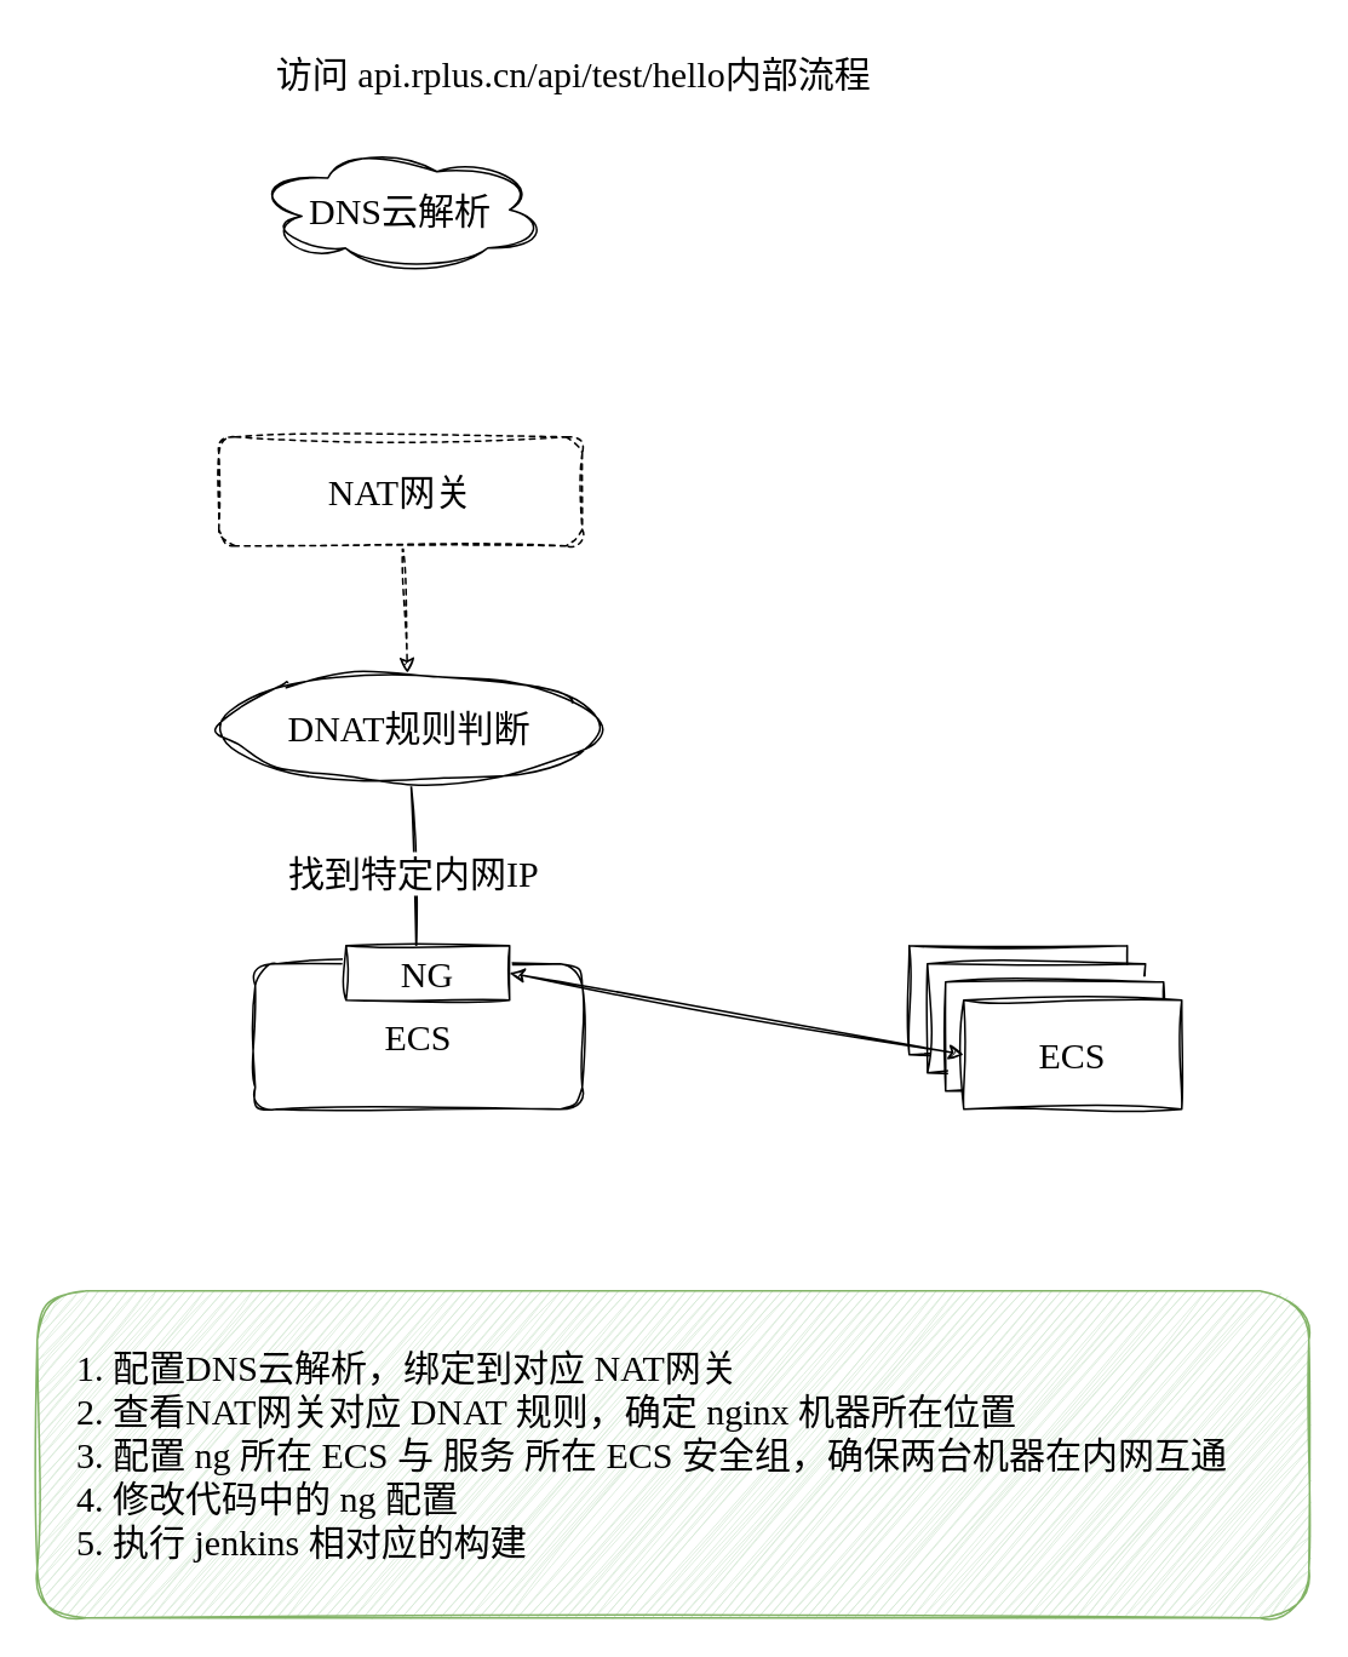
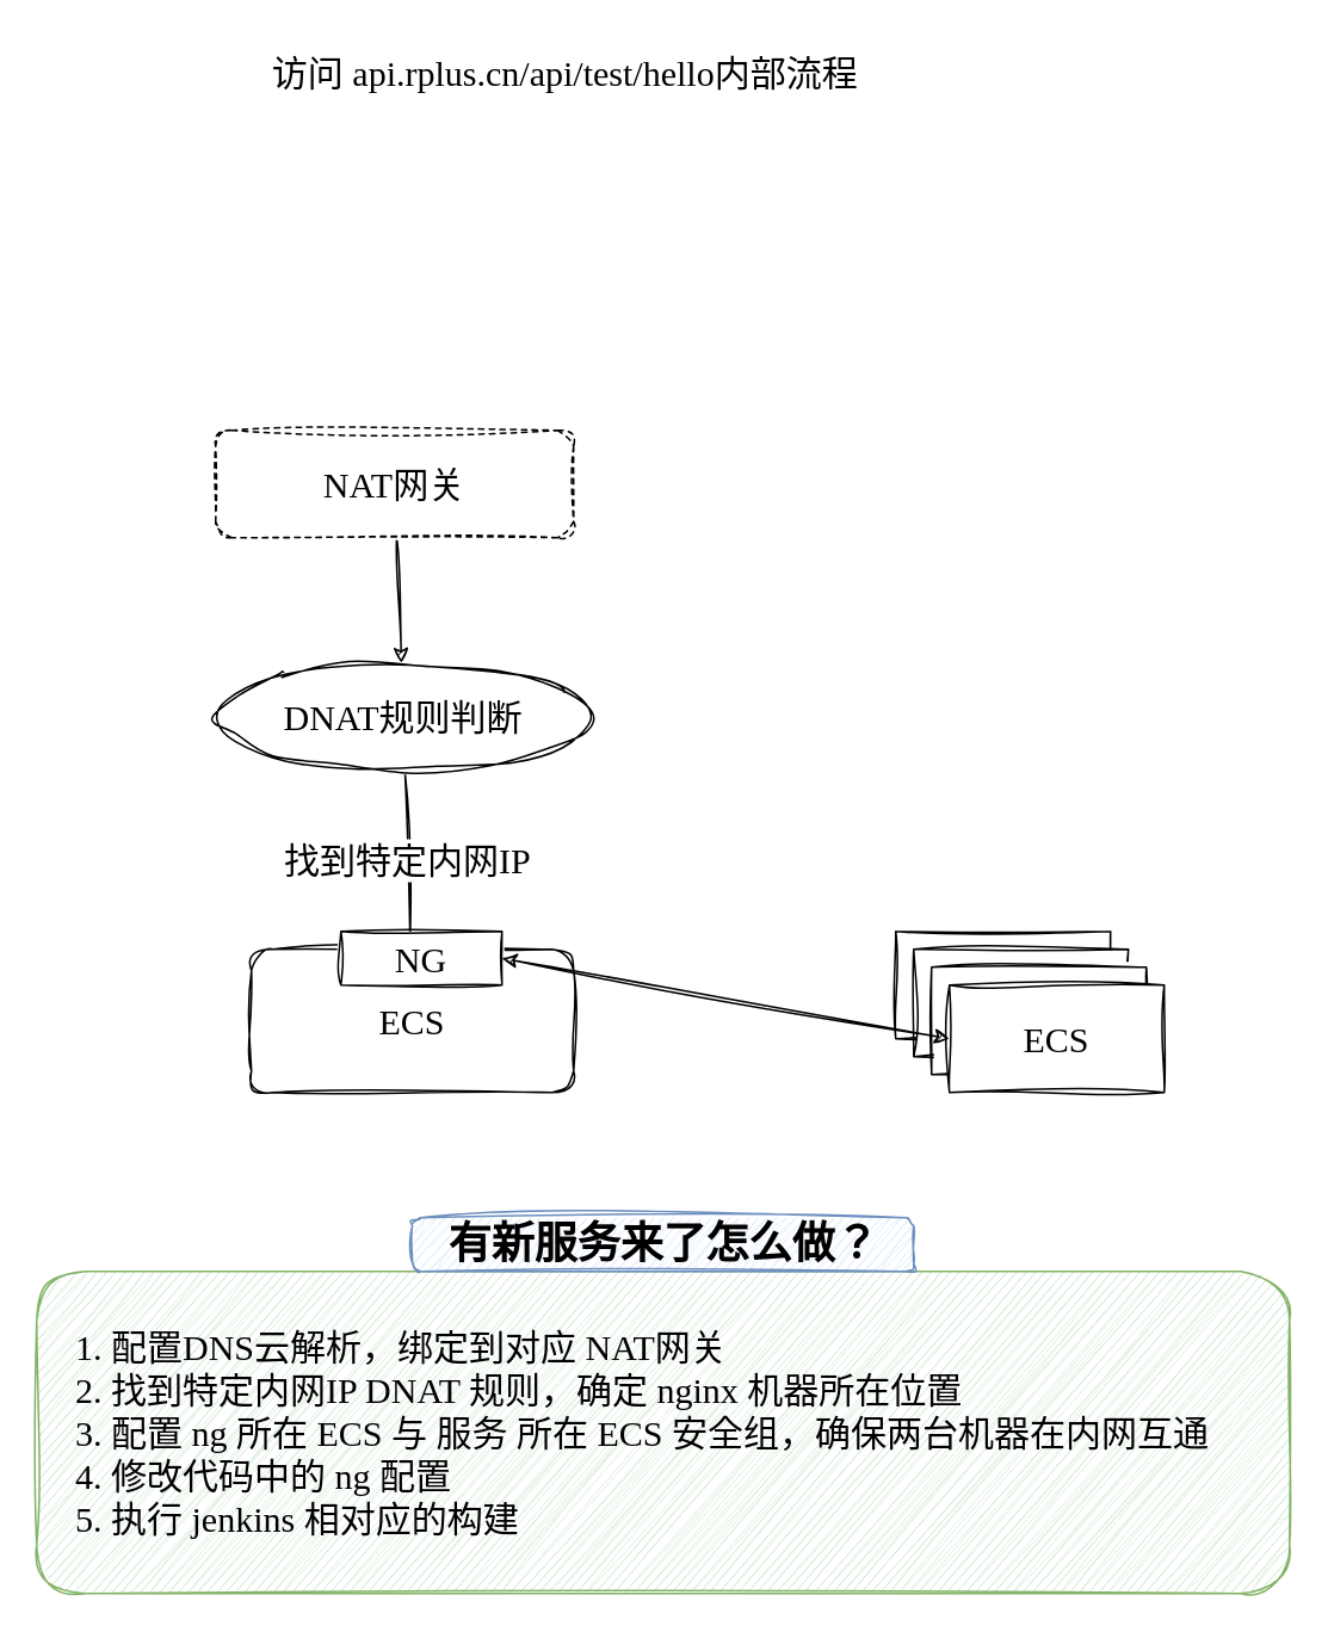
- <mxCell id="5" value="DNS云解析" style="ellipse;shape=cloud;whiteSpace=wrap;html=1;sketch=1;hachureGap=4;jiggle=2;curveFitting=1;fontFamily=Tahoma;fontSize=20;fontSource=https%3A%2F%2Ffonts.googleapis.com%2Fcss%3Ffamily%3DArchitects%2BDaughter;" parent="1" vertex="1"><mxGeometry x="140" y="80" width="160" height="70" as="geometry" /></mxCell>
- <mxCell id="3" value="" style="edgeStyle=none;sketch=1;hachureGap=4;jiggle=2;curveFitting=1;html=1;fontFamily=Tahoma;fontSize=16;fontSource=https%3A%2F%2Ffonts.googleapis.com%2Fcss%3Ffamily%3DArchitects%2BDaughter;dashed=1;" parent="1" source="4" target="7" edge="1"><mxGeometry relative="1" as="geometry" /></mxCell>
+ <mxCell id="3" value="" style="edgeStyle=none;sketch=1;hachureGap=4;jiggle=2;curveFitting=1;html=1;fontFamily=Tahoma;fontSize=16;fontSource=https%3A%2F%2Ffonts.googleapis.com%2Fcss%3Ffamily%3DArchitects%2BDaughter;" parent="1" source="4" target="7" edge="1"><mxGeometry relative="1" as="geometry" /></mxCell>
+ <mxCell id="18" value="有新服务来了怎么做？" style="text;strokeColor=#6c8ebf;fillColor=#dae8fc;html=1;fontSize=24;fontStyle=1;verticalAlign=middle;align=center;rounded=1;sketch=1;hachureGap=4;jiggle=2;curveFitting=1;fontFamily=Tahoma;fontSource=https%3A%2F%2Ffonts.googleapis.com%2Fcss%3Ffamily%3DArchitects%2BDaughter;" parent="1" vertex="1"><mxGeometry x="230" y="680" width="280" height="30" as="geometry" /></mxCell>
- <mxCell id="17" value="&lt;ol&gt;&lt;li&gt;配置DNS云解析，绑定到对应 NAT网关&lt;/li&gt;&lt;li&gt;查看NAT网关对应 DNAT 规则，确定 nginx 机器所在位置&lt;/li&gt;&lt;li&gt;配置 ng 所在 ECS 与 服务 所在 ECS 安全组，确保两台机器在内网互通&lt;/li&gt;&lt;li&gt;修改代码中的 ng 配置&lt;/li&gt;&lt;li&gt;执行 jenkins 相对应的构建&lt;/li&gt;&lt;/ol&gt;" style="text;strokeColor=#82b366;fillColor=#d5e8d4;html=1;whiteSpace=wrap;verticalAlign=middle;overflow=hidden;rounded=1;sketch=1;hachureGap=4;jiggle=2;curveFitting=1;fontFamily=Tahoma;fontSource=https%3A%2F%2Ffonts.googleapis.com%2Fcss%3Ffamily%3DArchitects%2BDaughter;fontSize=20;" parent="1" vertex="1"><mxGeometry x="20" y="710" width="700" height="180" as="geometry" /></mxCell>
+ <mxCell id="17" value="&lt;ol&gt;&lt;li&gt;配置DNS云解析，绑定到对应 NAT网关&lt;/li&gt;&lt;li&gt;找到特定内网IP DNAT 规则，确定 nginx 机器所在位置&lt;/li&gt;&lt;li&gt;配置 ng 所在 ECS 与 服务 所在 ECS 安全组，确保两台机器在内网互通&lt;/li&gt;&lt;li&gt;修改代码中的 ng 配置&lt;/li&gt;&lt;li&gt;执行 jenkins 相对应的构建&lt;/li&gt;&lt;/ol&gt;" style="text;strokeColor=#82b366;fillColor=#d5e8d4;html=1;whiteSpace=wrap;verticalAlign=middle;overflow=hidden;rounded=1;sketch=1;hachureGap=4;jiggle=2;curveFitting=1;fontFamily=Tahoma;fontSource=https%3A%2F%2Ffonts.googleapis.com%2Fcss%3Ffamily%3DArchitects%2BDaughter;fontSize=20;" parent="1" vertex="1"><mxGeometry x="20" y="710" width="700" height="180" as="geometry" /></mxCell>
